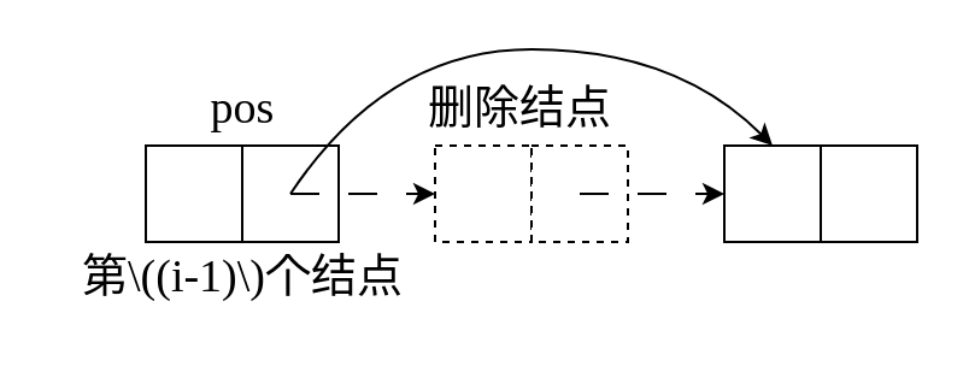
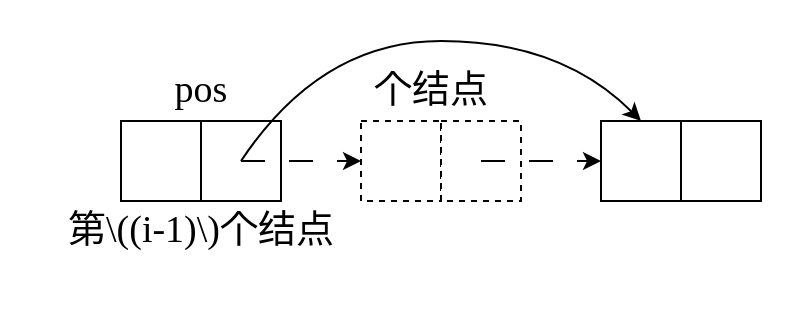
- <mxCell id="13" value="删除结点" style="text;html=1;align=center;verticalAlign=middle;resizable=0;points=[];autosize=1;strokeColor=none;fillColor=none;fontFamily=Times New Roman;fontSize=19;" parent="1" vertex="1"><mxGeometry x="165" y="25" width="100" height="40" as="geometry" /></mxCell>
+ <mxCell id="13" value="个结点" style="text;html=1;align=center;verticalAlign=middle;resizable=0;points=[];autosize=1;strokeColor=none;fillColor=none;fontFamily=Times New Roman;fontSize=19;" parent="1" vertex="1"><mxGeometry x="165" y="25" width="100" height="40" as="geometry" /></mxCell>
